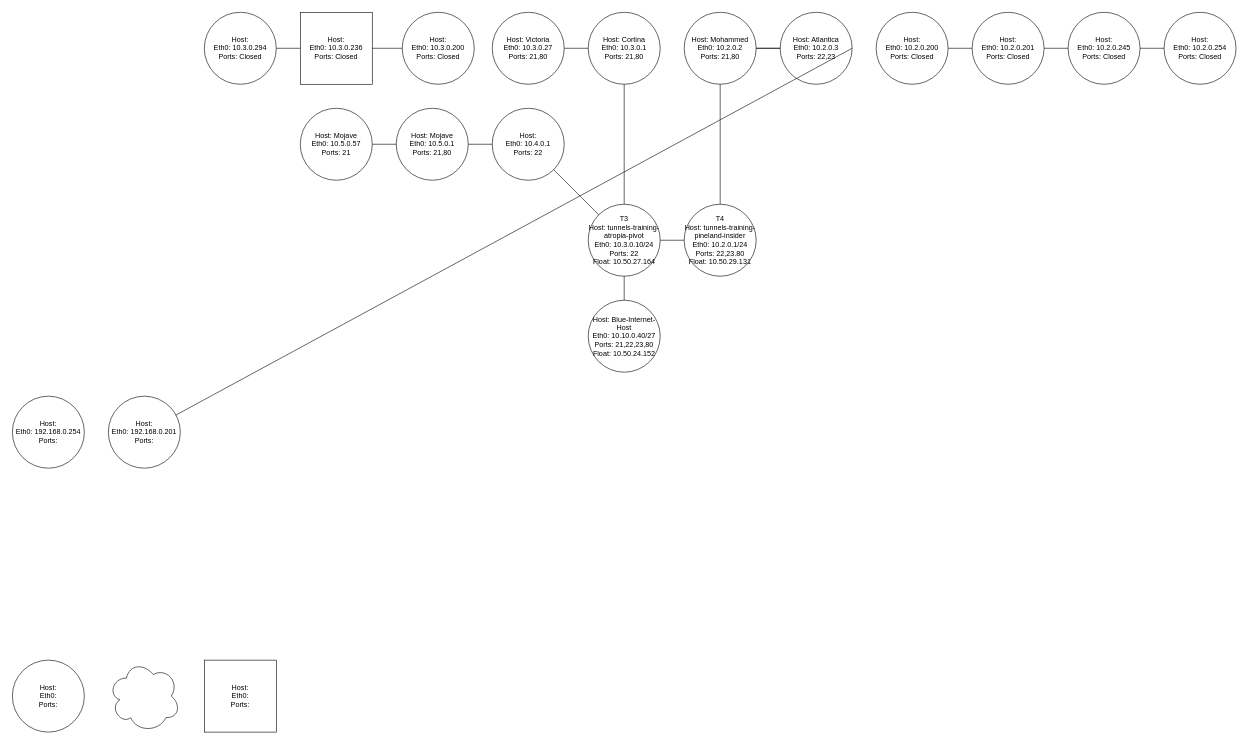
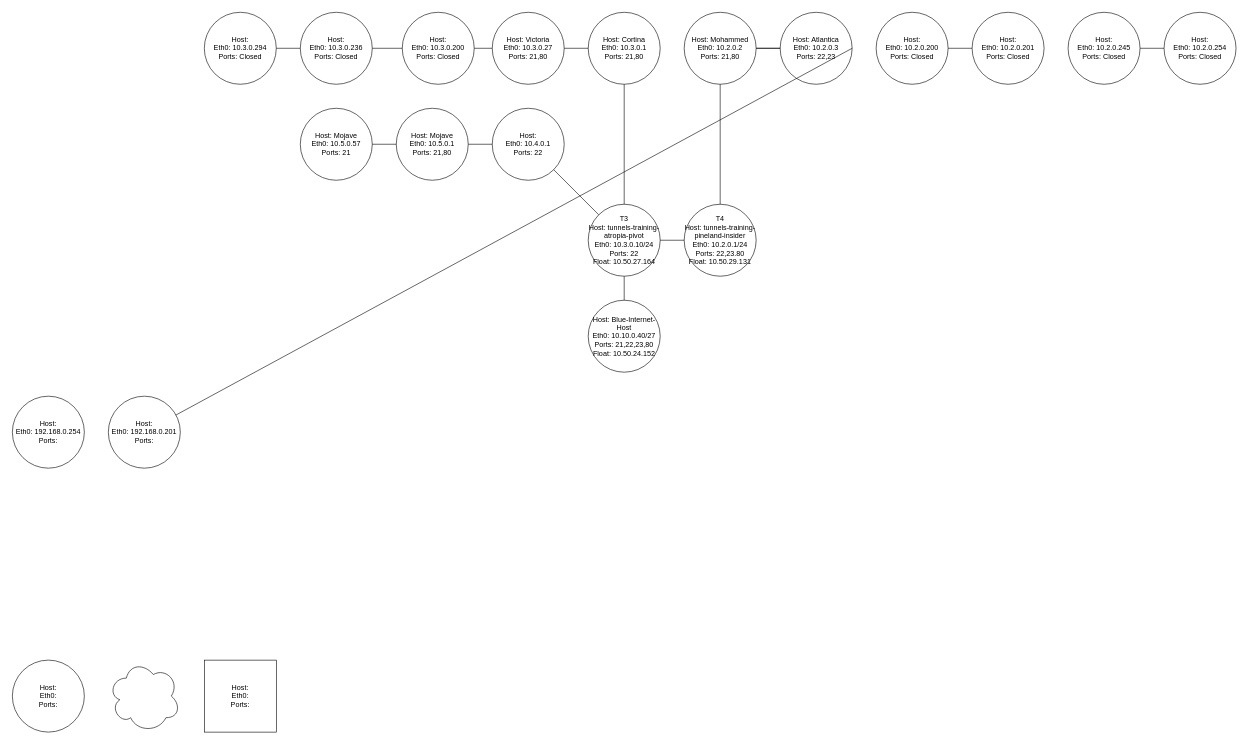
- <mxCell id="24" value="&lt;div&gt;Host: &lt;br&gt;&lt;/div&gt;&lt;div&gt;Eth0: 10.3.0.236&lt;br&gt;&lt;/div&gt;&lt;div&gt;Ports: Closed&lt;br&gt;&lt;/div&gt;" style="whiteSpace=wrap;html=1;aspect=fixed;rounded=0;" parent="1" vertex="1"><mxGeometry x="500" y="20" width="120" height="120" as="geometry" /></mxCell>
+ <mxCell id="24" value="&lt;div&gt;Host: &lt;br&gt;&lt;/div&gt;&lt;div&gt;Eth0: 10.3.0.236&lt;br&gt;&lt;/div&gt;&lt;div&gt;Ports: Closed&lt;br&gt;&lt;/div&gt;" style="ellipse;whiteSpace=wrap;html=1;aspect=fixed;" parent="1" vertex="1"><mxGeometry x="500" y="20" width="120" height="120" as="geometry" /></mxCell>
+ <mxCell id="27" value="" style="endArrow=none;html=1;rounded=0;entryX=1;entryY=0.5;entryDx=0;entryDy=0;exitX=0;exitY=0.5;exitDx=0;exitDy=0;" parent="1" source="25" target="22" edge="1"><mxGeometry width="50" height="50" relative="1" as="geometry"><mxPoint x="820" y="260" as="sourcePoint" /><mxPoint x="870" y="210" as="targetPoint" /></mxGeometry></mxCell>
- <mxCell id="18" value="" style="endArrow=none;html=1;rounded=0;exitX=1;exitY=0.5;exitDx=0;exitDy=0;entryX=0;entryY=0.5;entryDx=0;entryDy=0;" parent="1" source="10" target="11" edge="1"><mxGeometry width="50" height="50" relative="1" as="geometry"><mxPoint x="1680" y="-40" as="sourcePoint" /><mxPoint x="1810" y="-270" as="targetPoint" /></mxGeometry></mxCell>
